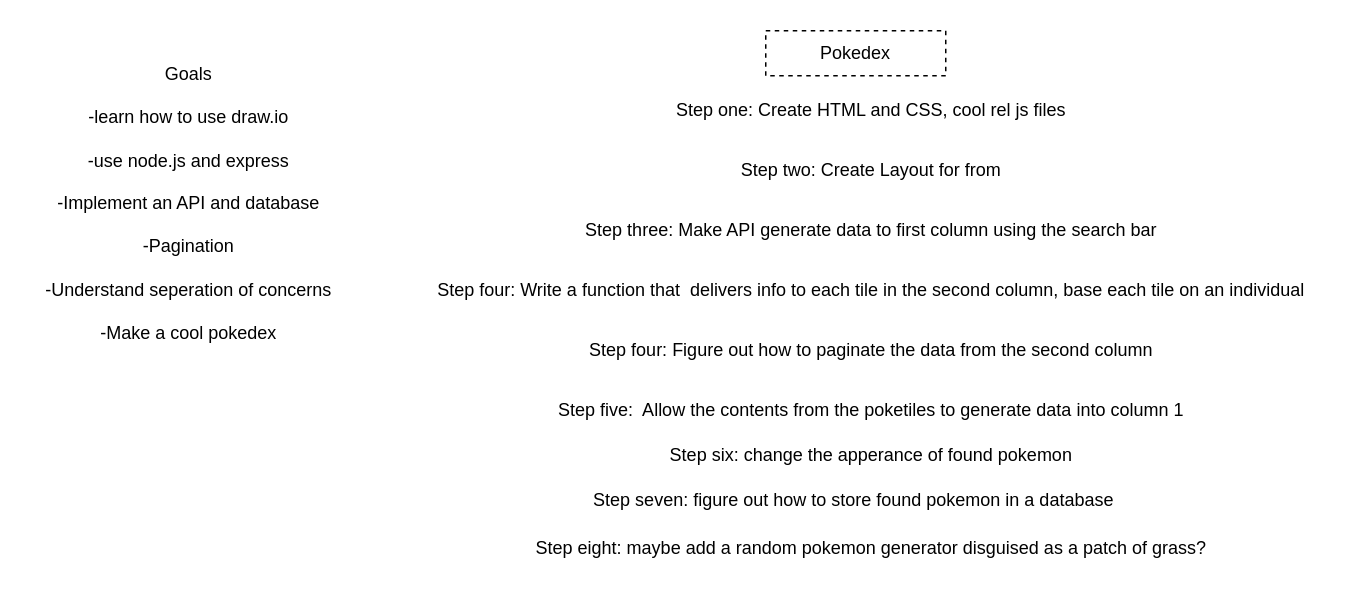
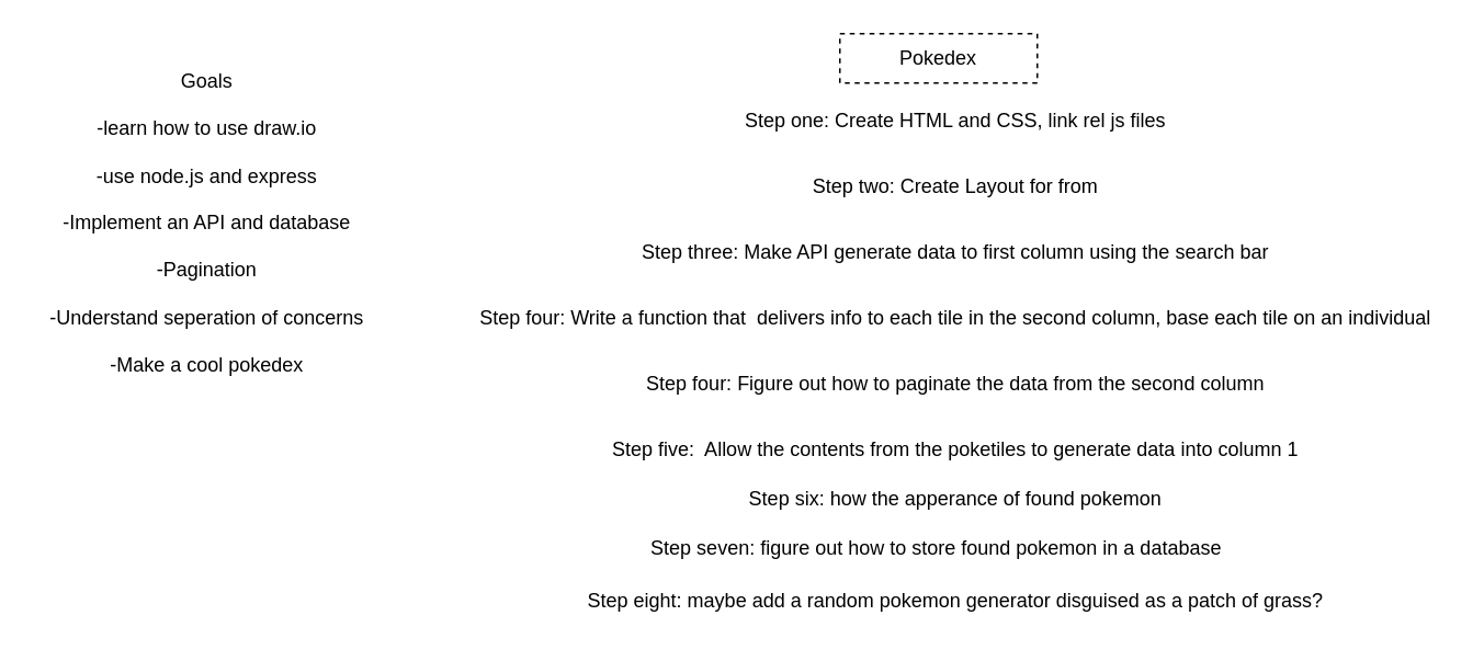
- <mxCell id="4" value="Step one: Create HTML and CSS, cool rel js files" style="text;html=1;align=center;verticalAlign=middle;resizable=0;points=[];autosize=1;strokeColor=none;fillColor=none;" vertex="1" parent="1"><mxGeometry x="440" y="58" width="280" height="30" as="geometry" /></mxCell>
+ <mxCell id="4" value="Step one: Create HTML and CSS, link rel js files" style="text;html=1;align=center;verticalAlign=middle;resizable=0;points=[];autosize=1;strokeColor=none;fillColor=none;" vertex="1" parent="1"><mxGeometry x="440" y="58" width="280" height="30" as="geometry" /></mxCell>
- <mxCell id="10" value="Step six: change the apperance of found pokemon" style="text;html=1;align=center;verticalAlign=middle;resizable=0;points=[];autosize=1;strokeColor=none;fillColor=none;" vertex="1" parent="1"><mxGeometry x="435" y="288" width="290" height="30" as="geometry" /></mxCell>
+ <mxCell id="10" value="Step six: how the apperance of found pokemon" style="text;html=1;align=center;verticalAlign=middle;resizable=0;points=[];autosize=1;strokeColor=none;fillColor=none;" vertex="1" parent="1"><mxGeometry x="435" y="288" width="290" height="30" as="geometry" /></mxCell>
